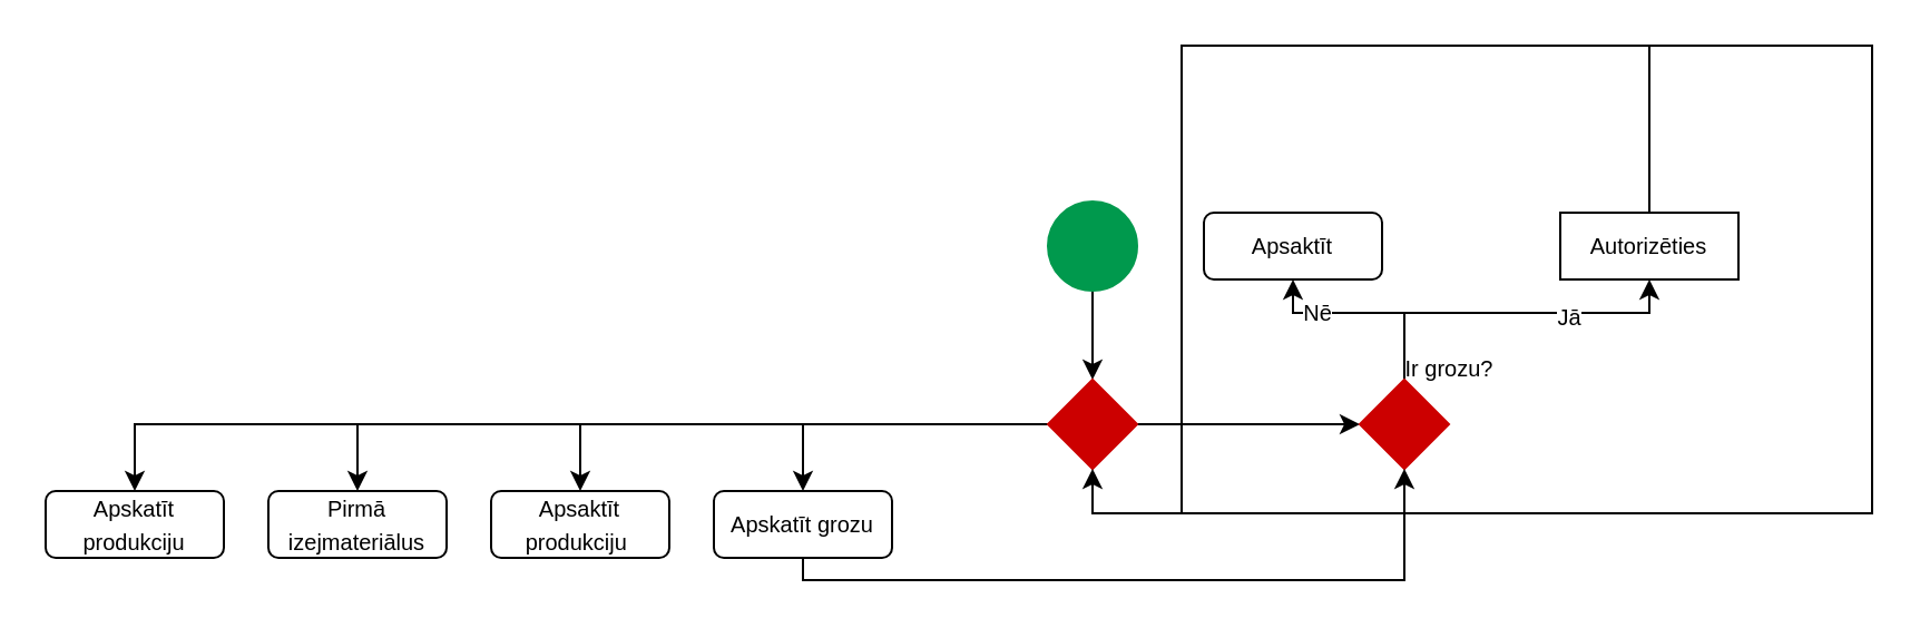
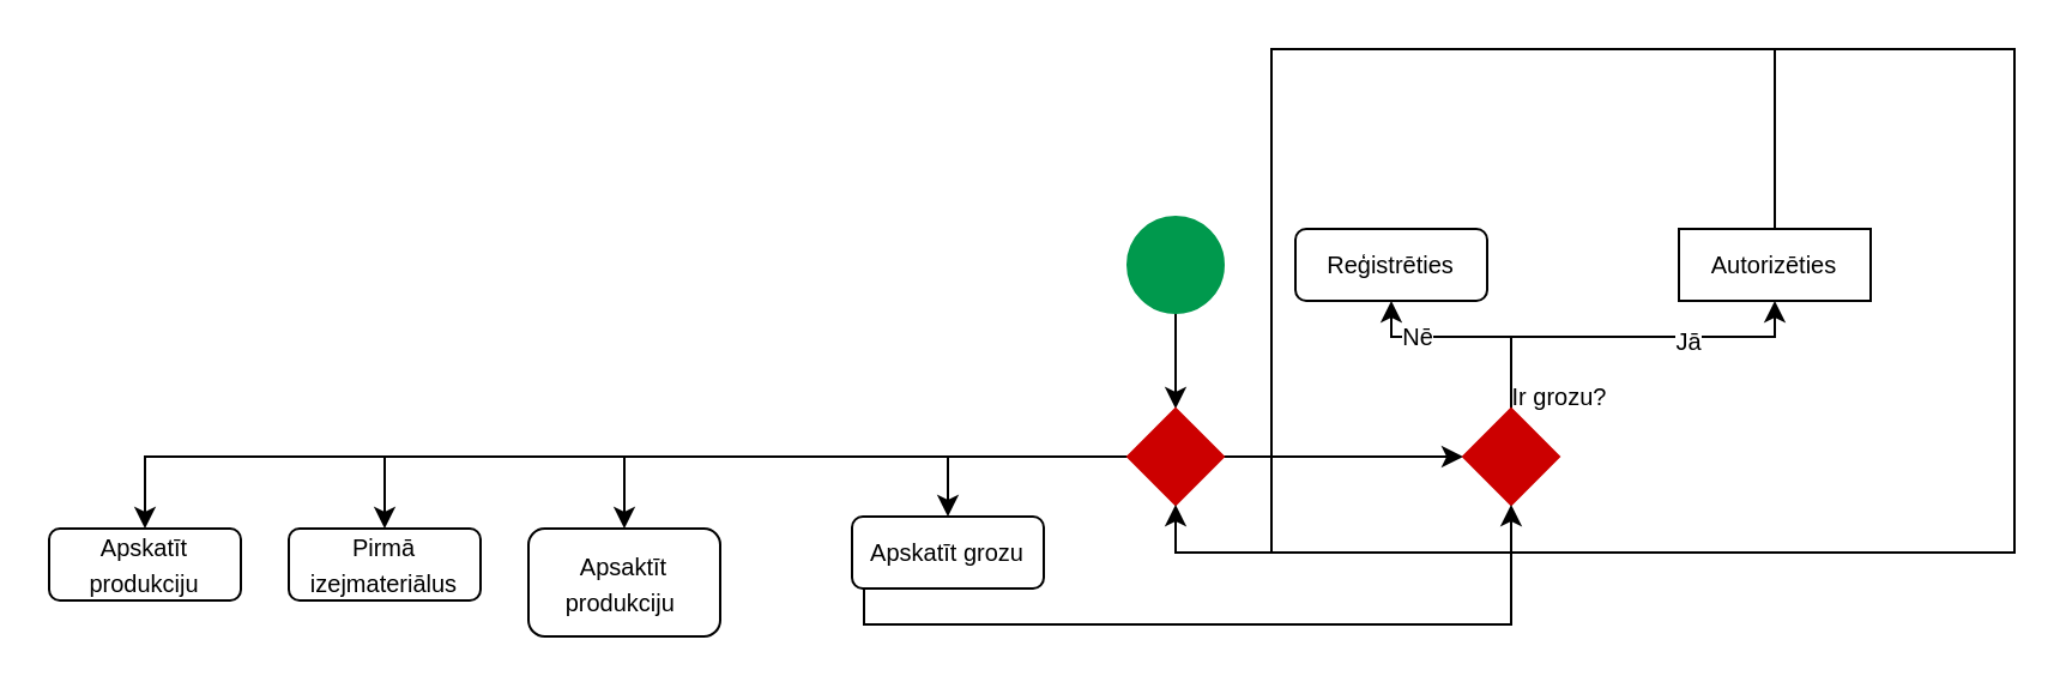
- <mxCell id="16" value="&lt;font style=&quot;font-size: 10px;&quot;&gt;Apsaktīt&lt;/font&gt;" style="rounded=1;whiteSpace=wrap;html=1;" vertex="1" parent="1"><mxGeometry x="540" y="95" width="80" height="30" as="geometry" /></mxCell>
+ <mxCell id="16" value="&lt;font style=&quot;font-size: 10px;&quot;&gt;Reģistrēties&lt;/font&gt;" style="rounded=1;whiteSpace=wrap;html=1;" vertex="1" parent="1"><mxGeometry x="540" y="95" width="80" height="30" as="geometry" /></mxCell>
- <mxCell id="22" value="&lt;font style=&quot;font-size: 10px;&quot;&gt;Apsaktīt produkciju&amp;nbsp;&lt;/font&gt;" style="rounded=1;whiteSpace=wrap;html=1;" vertex="1" parent="1"><mxGeometry x="220" y="220" width="80" height="30" as="geometry" /></mxCell>
+ <mxCell id="22" value="&lt;font style=&quot;font-size: 10px;&quot;&gt;Apsaktīt produkciju&amp;nbsp;&lt;/font&gt;" style="rounded=1;whiteSpace=wrap;html=1;" vertex="1" parent="1"><mxGeometry x="220" y="220" width="80" height="45" as="geometry" /></mxCell>
- <mxCell id="24" value="&lt;font style=&quot;font-size: 10px;&quot;&gt;Apskatīt grozu&lt;/font&gt;" style="rounded=1;whiteSpace=wrap;html=1;" vertex="1" parent="1"><mxGeometry x="320" y="220" width="80" height="30" as="geometry" /></mxCell>
+ <mxCell id="24" value="&lt;font style=&quot;font-size: 10px;&quot;&gt;Apskatīt grozu&lt;/font&gt;" style="rounded=1;whiteSpace=wrap;html=1;" vertex="1" parent="1"><mxGeometry x="355" y="215" width="80" height="30" as="geometry" /></mxCell>
